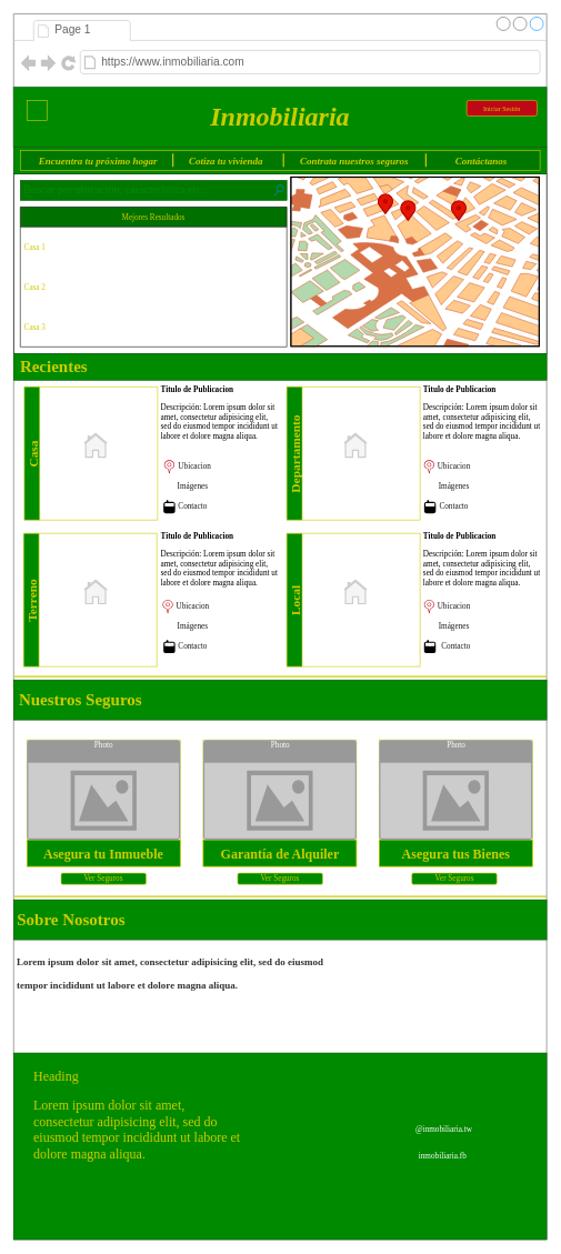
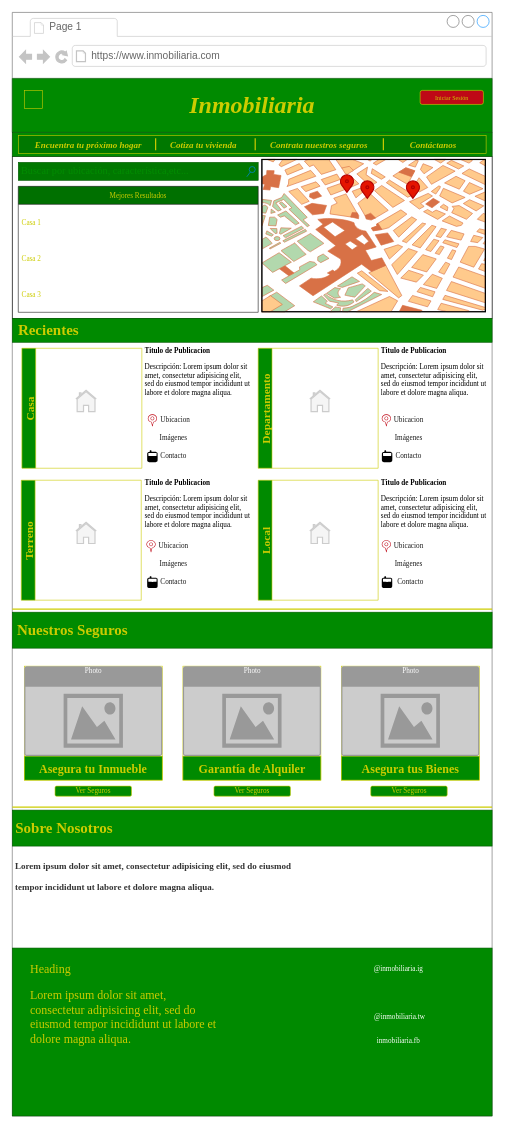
+ <mxCell id="70" value="@inmobiliaria.ig" style="text;html=1;strokeColor=none;fillColor=none;align=center;verticalAlign=middle;whiteSpace=wrap;rounded=0;labelBackgroundColor=none;labelBorderColor=none;fillStyle=auto;fontFamily=Times New Roman;fontSize=12;fontColor=#FFFFFF;" vertex="1" parent="2"><mxGeometry x="613.71" y="1580" width="60" height="30" as="geometry" /></mxCell>
